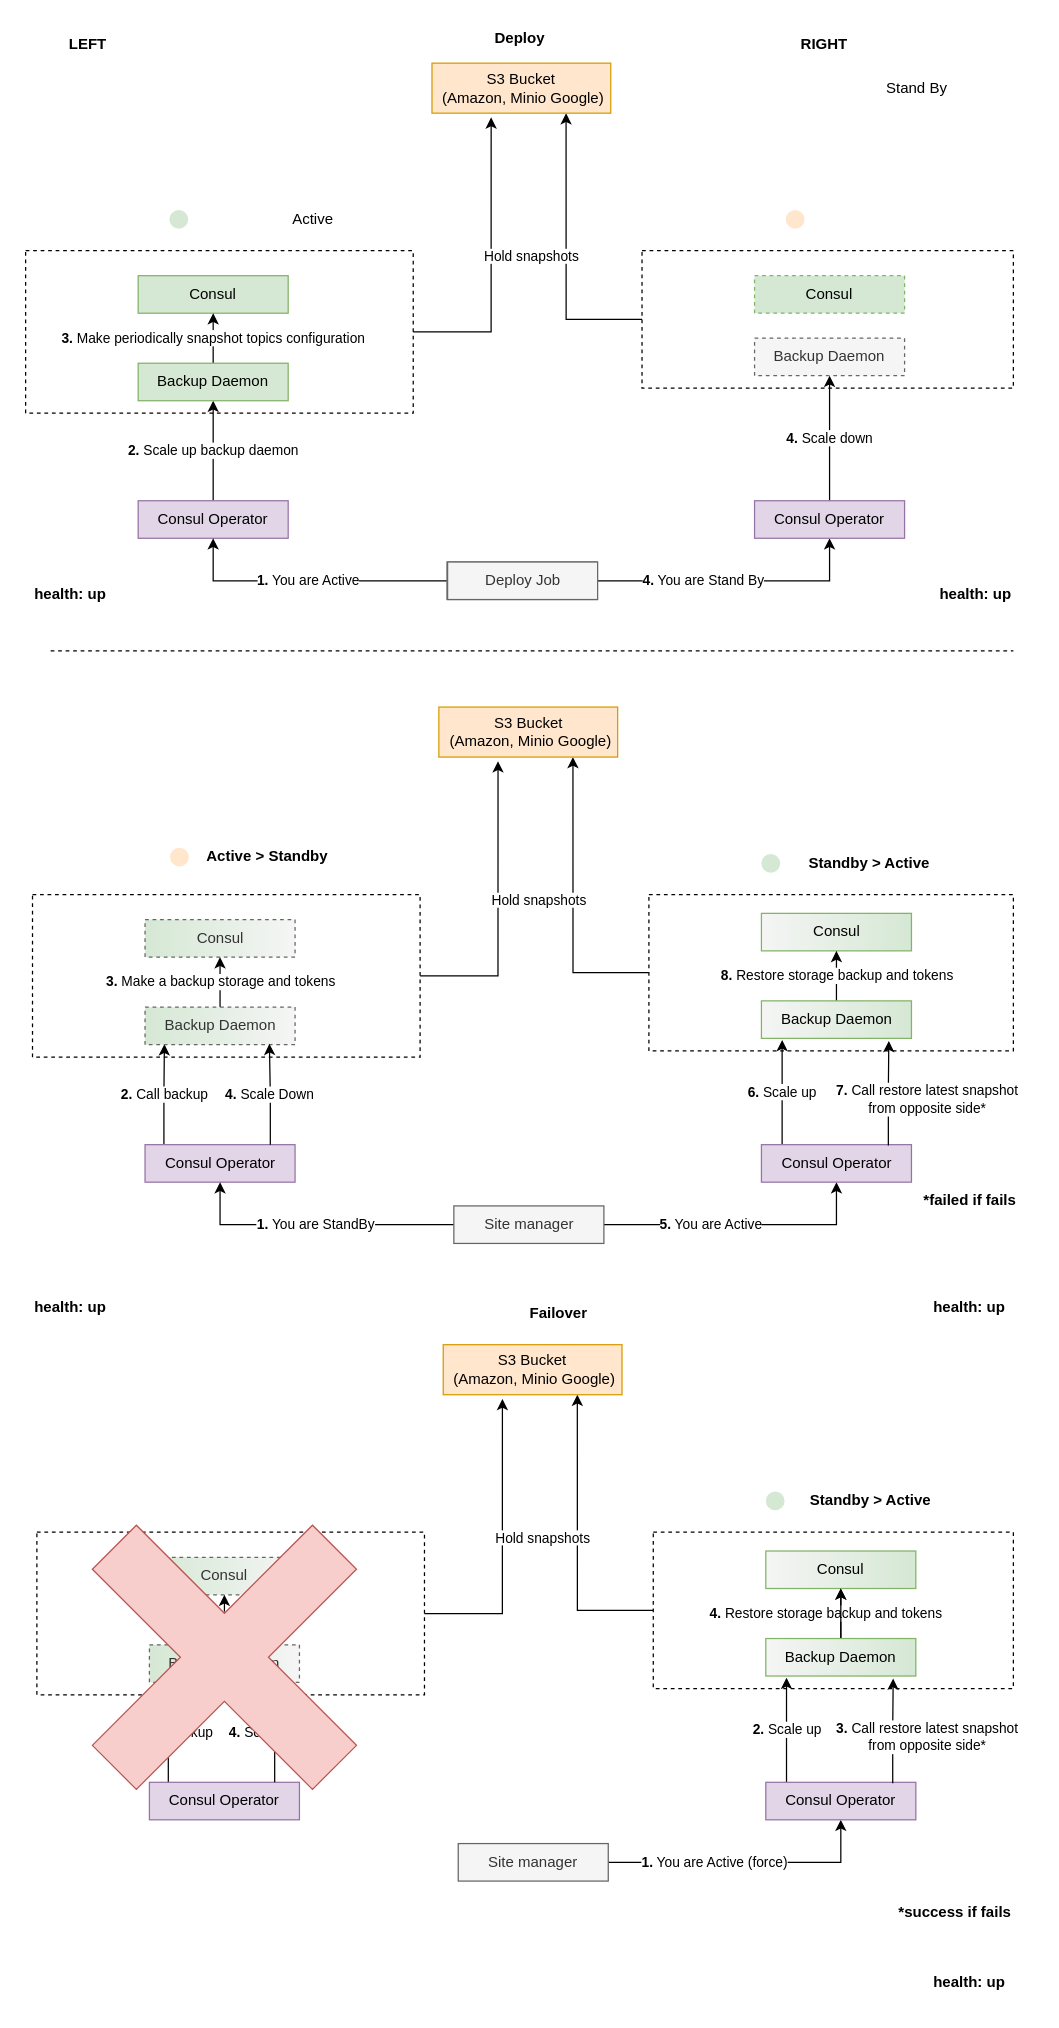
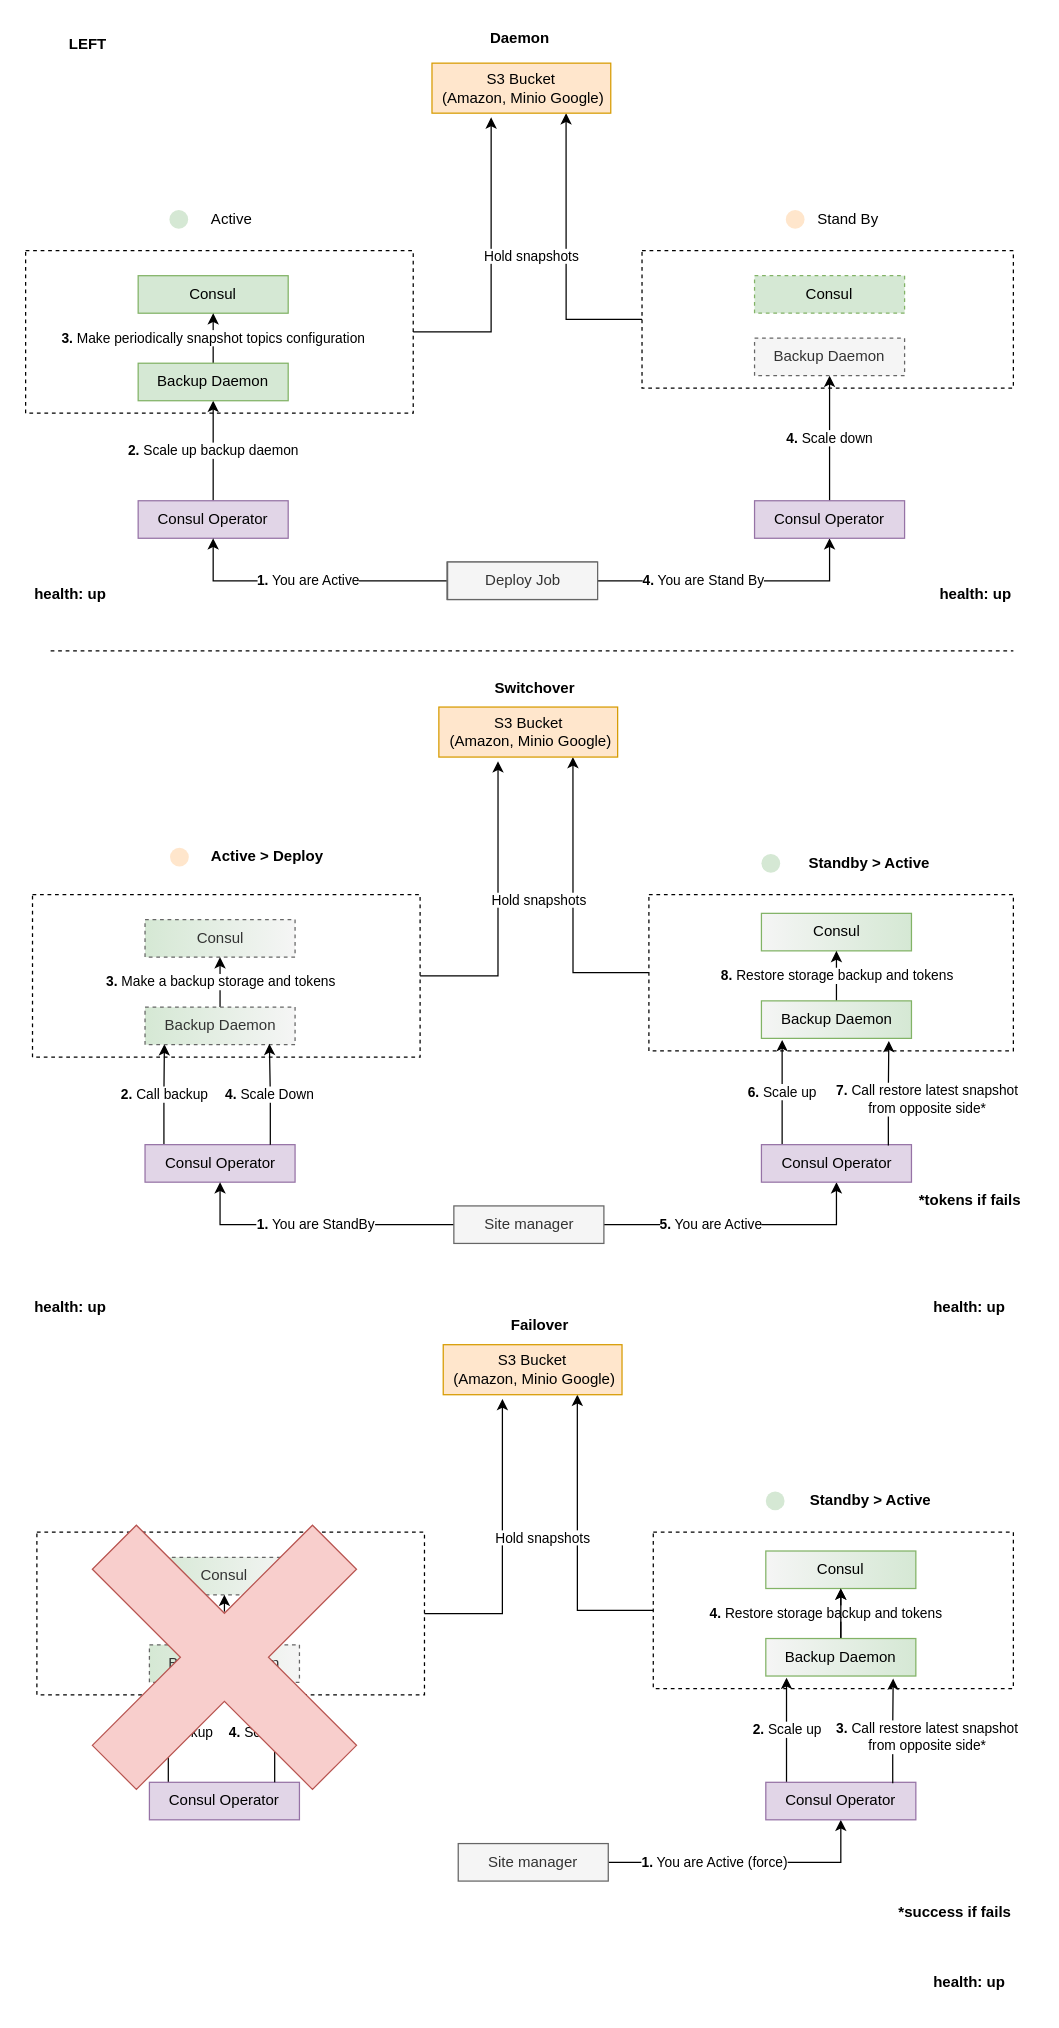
- <mxCell id="26" value="Deploy" style="text;html=1;align=center;verticalAlign=middle;resizable=0;points=[];autosize=1;strokeColor=none;fillColor=none;fontStyle=1" parent="1" vertex="1"><mxGeometry x="385" width="60" height="20" as="geometry" y="20" /></mxCell>
+ <mxCell id="26" value="Daemon" style="text;html=1;align=center;verticalAlign=middle;resizable=0;points=[];autosize=1;strokeColor=none;fillColor=none;fontStyle=1" parent="1" vertex="1"><mxGeometry x="385" width="60" height="20" as="geometry" y="20" /></mxCell>
- <mxCell id="78" value="RIGHT" style="text;html=1;strokeColor=none;fillColor=none;align=center;verticalAlign=middle;whiteSpace=wrap;rounded=0;fontStyle=1" parent="1" vertex="1"><mxGeometry x="629" width="60" height="30" as="geometry" y="20" /></mxCell>
- <mxCell id="10" value="Stand By" style="text;html=1;strokeColor=none;fillColor=none;align=center;verticalAlign=middle;whiteSpace=wrap;rounded=0;dashed=1;" parent="1" vertex="1"><mxGeometry x="703" y="55" width="60" height="30" as="geometry" /></mxCell>
+ <mxCell id="10" value="Stand By" style="text;html=1;strokeColor=none;fillColor=none;align=center;verticalAlign=middle;whiteSpace=wrap;rounded=0;dashed=1;" parent="1" vertex="1"><mxGeometry x="648" y="160" width="60" height="30" as="geometry" /></mxCell>
- <mxCell id="5" value="Active" style="text;html=1;strokeColor=none;fillColor=none;align=center;verticalAlign=middle;whiteSpace=wrap;rounded=0;dashed=1;" parent="1" vertex="1"><mxGeometry x="220" y="160" width="60" height="30" as="geometry" /></mxCell>
+ <mxCell id="5" value="Active" style="text;html=1;strokeColor=none;fillColor=none;align=center;verticalAlign=middle;whiteSpace=wrap;rounded=0;dashed=1;" parent="1" vertex="1"><mxGeometry x="155" y="160" width="60" height="30" as="geometry" /></mxCell>
+ <mxCell id="21" value="Switchover" style="text;html=1;align=center;verticalAlign=middle;resizable=0;points=[];autosize=1;strokeColor=none;fillColor=none;fontStyle=1" parent="1" vertex="1"><mxGeometry x="387" y="540" width="80" height="20" as="geometry" /></mxCell>
- <mxCell id="35" value="&lt;span style=&quot;font-weight: 700;&quot;&gt;Active &amp;gt; Standby&lt;/span&gt;" style="text;html=1;strokeColor=none;fillColor=none;align=center;verticalAlign=middle;whiteSpace=wrap;rounded=0;dashed=1;" parent="1" vertex="1"><mxGeometry x="155.5" y="670" width="114.5" height="30" as="geometry" /></mxCell>
+ <mxCell id="35" value="&lt;span style=&quot;font-weight: 700;&quot;&gt;Active &amp;gt; Deploy&lt;/span&gt;" style="text;html=1;strokeColor=none;fillColor=none;align=center;verticalAlign=middle;whiteSpace=wrap;rounded=0;dashed=1;" parent="1" vertex="1"><mxGeometry x="155.5" y="670" width="114.5" height="30" as="geometry" /></mxCell>
- <mxCell id="79" value="&lt;b&gt;*failed if fails&lt;/b&gt;" style="text;html=1;align=center;verticalAlign=middle;resizable=0;points=[];autosize=1;strokeColor=none;fillColor=none;" parent="1" vertex="1"><mxGeometry x="725" y="945" width="100" height="30" as="geometry" /></mxCell>
+ <mxCell id="79" value="&lt;b&gt;*tokens if fails&lt;/b&gt;" style="text;html=1;align=center;verticalAlign=middle;resizable=0;points=[];autosize=1;strokeColor=none;fillColor=none;" parent="1" vertex="1"><mxGeometry x="725" y="945" width="100" height="30" as="geometry" /></mxCell>
- <mxCell id="52" value="Failover" style="text;html=1;align=center;verticalAlign=middle;resizable=0;points=[];autosize=1;strokeColor=none;fillColor=none;fontStyle=1" parent="1" vertex="1"><mxGeometry x="415.5" y="1040" width="60" height="20" as="geometry" /></mxCell>
+ <mxCell id="52" value="Failover" style="text;html=1;align=center;verticalAlign=middle;resizable=0;points=[];autosize=1;strokeColor=none;fillColor=none;fontStyle=1" parent="1" vertex="1"><mxGeometry x="400.5" y="1050" width="60" height="20" as="geometry" /></mxCell>
